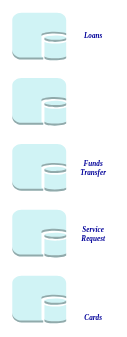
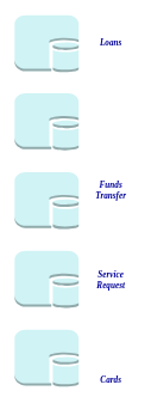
- <mxCell id="5" value="&lt;div&gt;&lt;b&gt;Funds&lt;/b&gt;&lt;/div&gt;&lt;div&gt;&lt;b&gt;Transfer&lt;br&gt;&lt;/b&gt;&lt;/div&gt;" style="text;html=1;align=center;verticalAlign=middle;resizable=0;points=[];autosize=1;strokeColor=none;fillColor=none;fontStyle=2;fontFamily=Tahoma;fontSize=12;fontColor=#000099;" vertex="1" parent="1"><mxGeometry x="120" y="264" width="70" height="30" as="geometry" /></mxCell>
+ <mxCell id="5" value="&lt;div&gt;&lt;b&gt;Funds&lt;/b&gt;&lt;/div&gt;&lt;div&gt;&lt;b&gt;Transfer&lt;br&gt;&lt;/b&gt;&lt;/div&gt;" style="text;html=1;align=center;verticalAlign=middle;resizable=0;points=[];autosize=1;strokeColor=none;fillColor=none;fontStyle=2;fontFamily=Tahoma;fontSize=12;fontColor=#000099;" vertex="1" parent="1"><mxGeometry x="120" y="249" width="70" height="30" as="geometry" /></mxCell>
